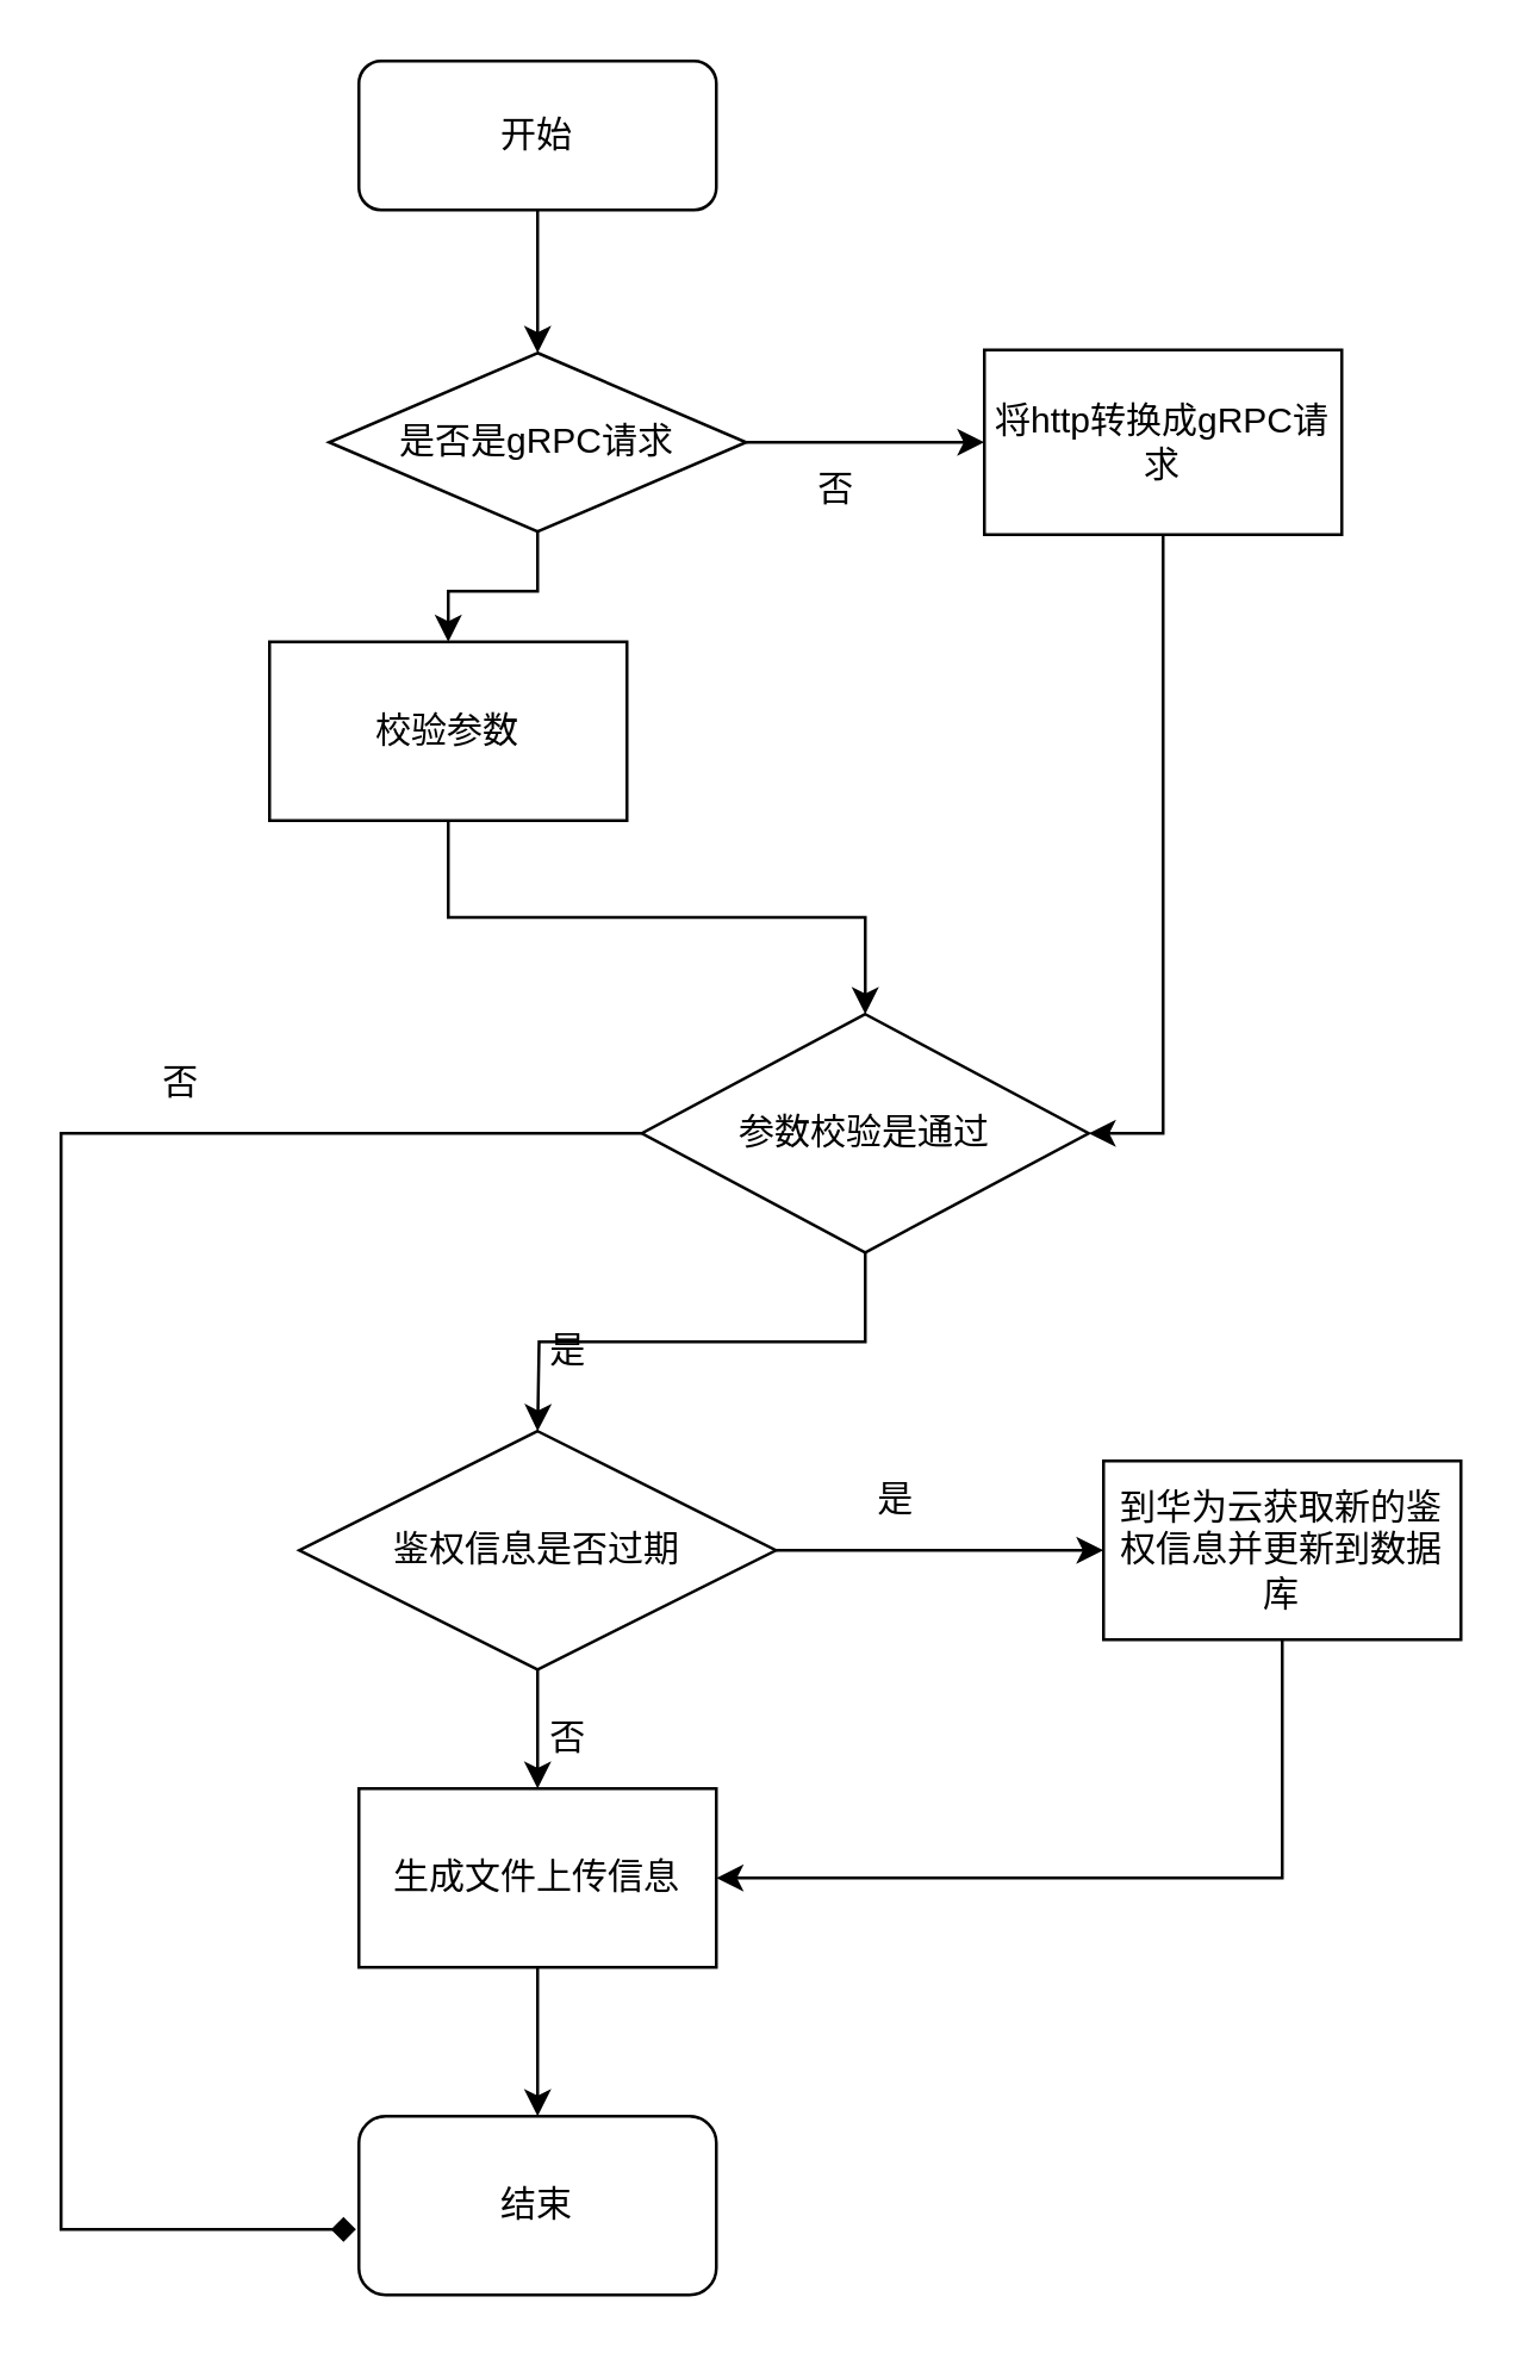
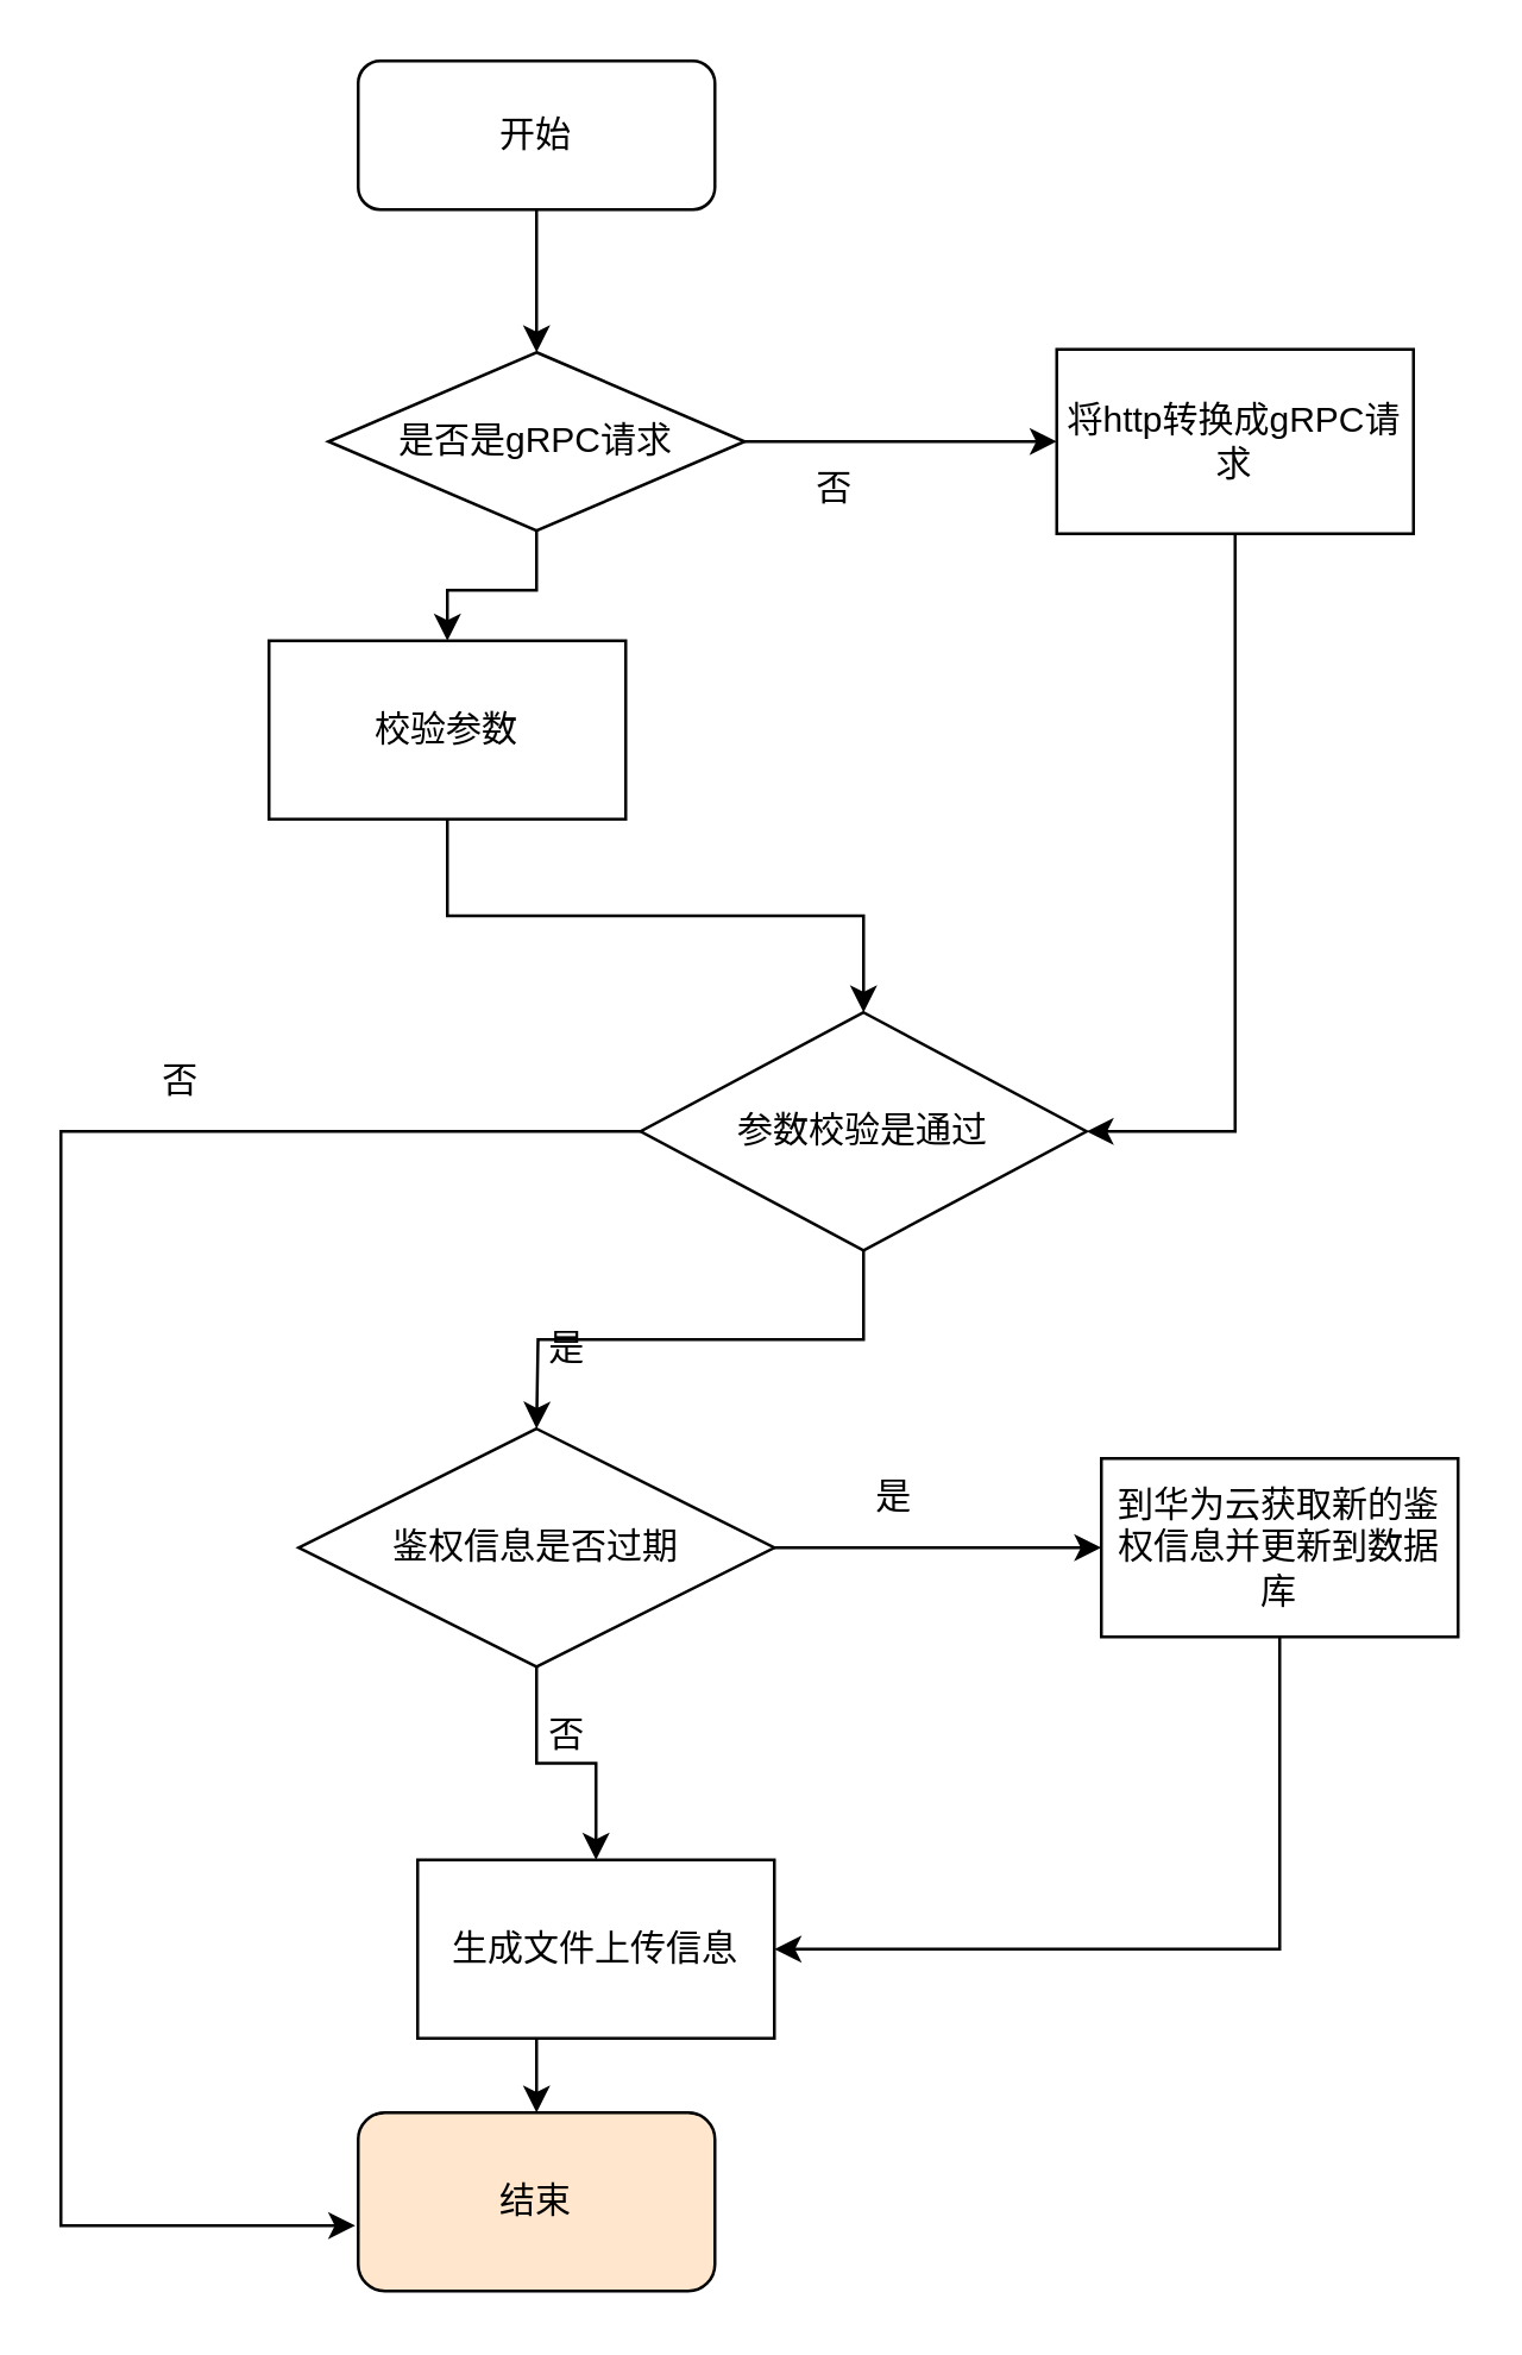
- <mxCell id="19" value="将http转换成gRPC请求" style="rounded=0;whiteSpace=wrap;html=1;" vertex="1" parent="1"><mxGeometry x="330" y="117" width="120" height="62" as="geometry" /></mxCell>
+ <mxCell id="19" value="将http转换成gRPC请求" style="rounded=0;whiteSpace=wrap;html=1;" vertex="1" parent="1"><mxGeometry x="355" y="117" width="120" height="62" as="geometry" /></mxCell>
- <mxCell id="16" value="生成文件上传信息" style="rounded=0;whiteSpace=wrap;html=1;" vertex="1" parent="1"><mxGeometry x="120" y="600" width="120" height="60" as="geometry" /></mxCell>
+ <mxCell id="16" value="生成文件上传信息" style="rounded=0;whiteSpace=wrap;html=1;" vertex="1" parent="1"><mxGeometry x="140" y="625" width="120" height="60" as="geometry" /></mxCell>
- <mxCell id="17" value="结束" style="rounded=1;whiteSpace=wrap;html=1;" vertex="1" parent="1"><mxGeometry x="120" y="710" width="120" height="60" as="geometry" /></mxCell>
+ <mxCell id="17" value="结束" style="rounded=1;whiteSpace=wrap;html=1;fillColor=#ffe6cc;" vertex="1" parent="1"><mxGeometry x="120" y="710" width="120" height="60" as="geometry" /></mxCell>
- <mxCell id="9" style="edgeStyle=orthogonalEdgeStyle;rounded=0;orthogonalLoop=1;jettySize=auto;html=1;exitX=0;exitY=0.5;exitDx=0;exitDy=0;entryX=-0.008;entryY=0.633;entryDx=0;entryDy=0;entryPerimeter=0;endArrow=diamond;" edge="1" parent="1" source="10" target="17"><mxGeometry relative="1" as="geometry"><mxPoint x="10" y="380" as="targetPoint" /><Array as="points"><mxPoint x="20" y="380" /><mxPoint x="20" y="748" /></Array></mxGeometry></mxCell>
+ <mxCell id="9" style="edgeStyle=orthogonalEdgeStyle;rounded=0;orthogonalLoop=1;jettySize=auto;html=1;exitX=0;exitY=0.5;exitDx=0;exitDy=0;entryX=-0.008;entryY=0.633;entryDx=0;entryDy=0;entryPerimeter=0;" edge="1" parent="1" source="10" target="17"><mxGeometry relative="1" as="geometry"><mxPoint x="10" y="380" as="targetPoint" /><Array as="points"><mxPoint x="20" y="380" /><mxPoint x="20" y="748" /></Array></mxGeometry></mxCell>
